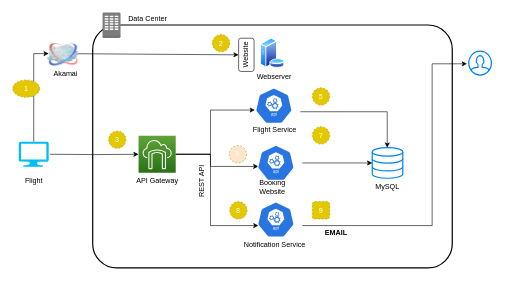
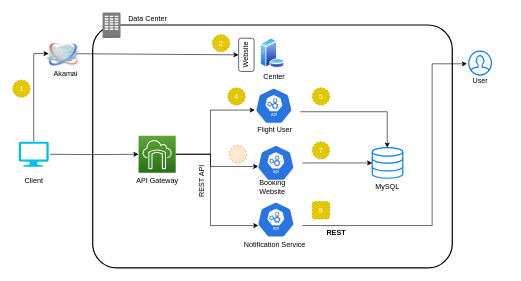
- <mxCell id="9" value="Webserver" style="text;html=1;resizable=0;autosize=1;align=center;verticalAlign=middle;points=[];fillColor=none;strokeColor=none;rounded=0;" parent="1" vertex="1"><mxGeometry x="420.81" y="117.5" width="70" height="20" as="geometry" /></mxCell>
+ <mxCell id="9" value="Center" style="text;html=1;resizable=0;autosize=1;align=center;verticalAlign=middle;points=[];fillColor=none;strokeColor=none;rounded=0;" parent="1" vertex="1"><mxGeometry x="420.81" y="117.5" width="70" height="20" as="geometry" /></mxCell>
+ <mxCell id="37" value="User" style="text;html=1;strokeColor=none;fillColor=none;align=center;verticalAlign=middle;whiteSpace=wrap;rounded=0;dashed=1;" vertex="1" parent="1"><mxGeometry x="754.5" y="124.75" width="91" height="20" as="geometry" /></mxCell>
- <mxCell id="14" value="1" style="ellipse;whiteSpace=wrap;html=1;aspect=fixed;dashed=1;fillColor=#e3c800;strokeColor=#B09500;fontColor=#ffffff;" parent="1" vertex="1"><mxGeometry x="20" y="133" width="45" height="29" as="geometry" /></mxCell>
+ <mxCell id="14" value="1" style="ellipse;whiteSpace=wrap;html=1;aspect=fixed;dashed=1;fillColor=#e3c800;strokeColor=#B09500;fontColor=#ffffff;" parent="1" vertex="1"><mxGeometry x="20" y="133" width="29" height="29" as="geometry" /></mxCell>
+ <mxCell id="30" value="4" style="ellipse;whiteSpace=wrap;html=1;aspect=fixed;dashed=1;fillColor=#e3c800;strokeColor=#B09500;fontColor=#ffffff;" vertex="1" parent="1"><mxGeometry x="379" y="146" width="29" height="29" as="geometry" /></mxCell>
- <mxCell id="26" value="Flight Service" style="text;html=1;strokeColor=none;fillColor=none;align=center;verticalAlign=middle;whiteSpace=wrap;rounded=0;dashed=1;" vertex="1" parent="1"><mxGeometry x="412.38" y="206" width="91" height="20" as="geometry" /></mxCell>
+ <mxCell id="26" value="Flight User" style="text;html=1;strokeColor=none;fillColor=none;align=center;verticalAlign=middle;whiteSpace=wrap;rounded=0;dashed=1;" vertex="1" parent="1"><mxGeometry x="412.38" y="206" width="91" height="20" as="geometry" /></mxCell>
- <mxCell id="40" value="7" style="ellipse;whiteSpace=wrap;html=1;aspect=fixed;dashed=1;fillColor=#e3c800;strokeColor=#B09500;fontColor=#ffffff;" vertex="1" parent="1"><mxGeometry x="520" y="211" width="29" height="29" as="geometry" /></mxCell>
+ <mxCell id="40" value="7" style="ellipse;whiteSpace=wrap;html=1;aspect=fixed;dashed=1;fillColor=#e3c800;strokeColor=#B09500;fontColor=#ffffff;" vertex="1" parent="1"><mxGeometry x="520" y="236" width="29" height="29" as="geometry" /></mxCell>
- <mxCell id="16" value="3" style="ellipse;whiteSpace=wrap;html=1;aspect=fixed;dashed=1;fillColor=#e3c800;strokeColor=#B09500;fontColor=#ffffff;" parent="1" vertex="1"><mxGeometry x="180" y="218" width="29" height="29" as="geometry" /></mxCell>
- <mxCell id="6" value="Flight" style="text;html=1;resizable=0;autosize=1;align=center;verticalAlign=middle;points=[];fillColor=none;strokeColor=none;rounded=0;" parent="1" vertex="1"><mxGeometry x="30" y="291.5" width="50" height="20" as="geometry" /></mxCell>
+ <mxCell id="6" value="Client" style="text;html=1;resizable=0;autosize=1;align=center;verticalAlign=middle;points=[];fillColor=none;strokeColor=none;rounded=0;" parent="1" vertex="1"><mxGeometry x="30" y="291.5" width="50" height="20" as="geometry" /></mxCell>
- <mxCell id="41" value="8" style="ellipse;whiteSpace=wrap;html=1;aspect=fixed;dashed=1;fillColor=#e3c800;strokeColor=#B09500;fontColor=#ffffff;" vertex="1" parent="1"><mxGeometry x="382.13" y="336" width="29" height="29" as="geometry" /></mxCell>
- <mxCell id="12" value="EMAIL" style="text;html=1;strokeColor=none;fillColor=none;align=center;verticalAlign=middle;whiteSpace=wrap;rounded=0;dashed=1;fontStyle=1" parent="1" vertex="1"><mxGeometry x="540" y="378" width="40" height="20" as="geometry" /></mxCell>
+ <mxCell id="12" value="REST" style="text;html=1;strokeColor=none;fillColor=none;align=center;verticalAlign=middle;whiteSpace=wrap;rounded=0;dashed=1;fontStyle=1" parent="1" vertex="1"><mxGeometry x="540" y="378" width="40" height="20" as="geometry" /></mxCell>
